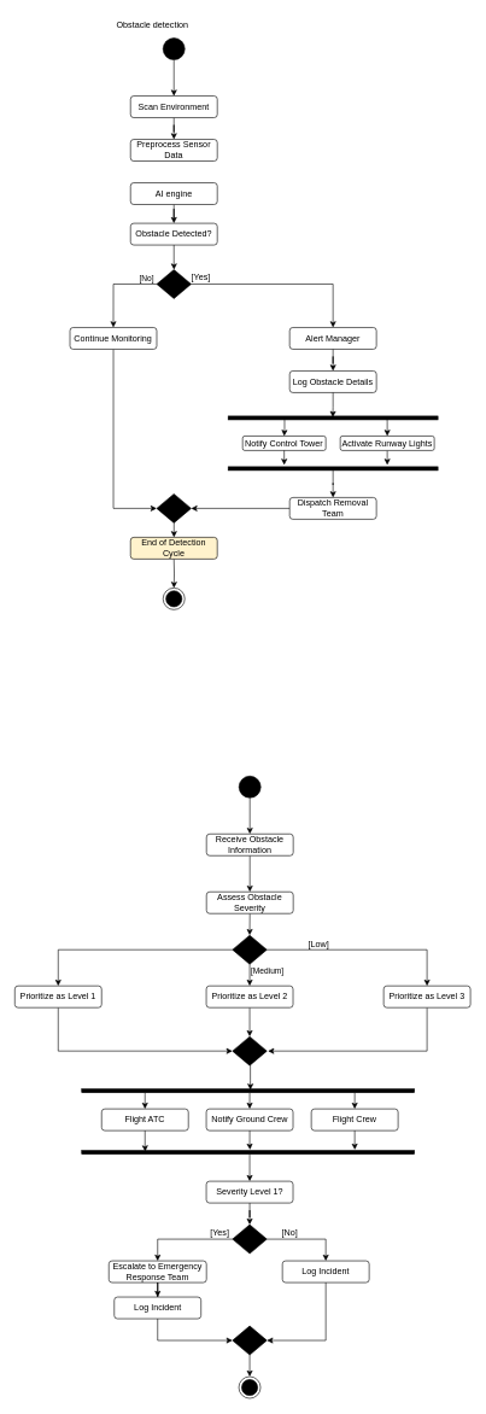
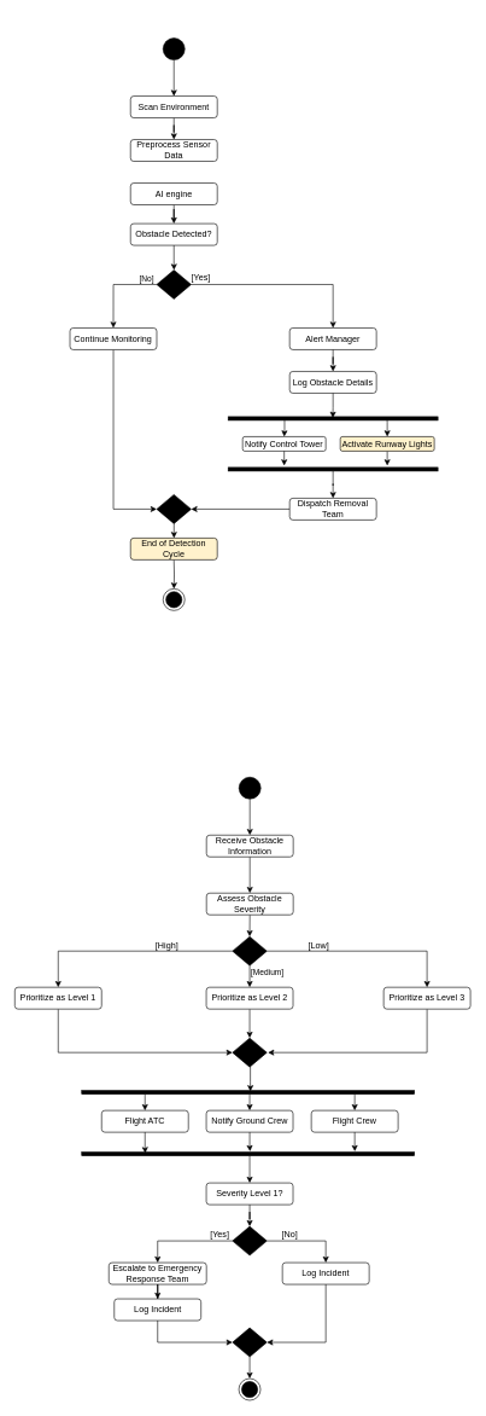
- <mxCell id="21" value="Obstacle detection" style="text;html=1;align=center;verticalAlign=middle;resizable=0;points=[];autosize=1;strokeColor=none;fillColor=none;" parent="1" vertex="1"><mxGeometry x="150" y="20" width="120" height="30" as="geometry" /></mxCell>
- <mxCell id="38" value="Activate Runway Lights" style="rounded=1;whiteSpace=wrap;html=1;" parent="1" vertex="1"><mxGeometry x="470" y="602" width="130" height="20" as="geometry" /></mxCell>
+ <mxCell id="38" value="Activate Runway Lights" style="rounded=1;whiteSpace=wrap;html=1;fillColor=#fff2cc;" parent="1" vertex="1"><mxGeometry x="470" y="602" width="130" height="20" as="geometry" /></mxCell>
+ <mxCell id="56" value="[High]" style="text;html=1;align=center;verticalAlign=middle;resizable=0;points=[];autosize=1;strokeColor=none;fillColor=none;" parent="1" vertex="1"><mxGeometry x="205" y="1290" width="50" height="30" as="geometry" /></mxCell>
